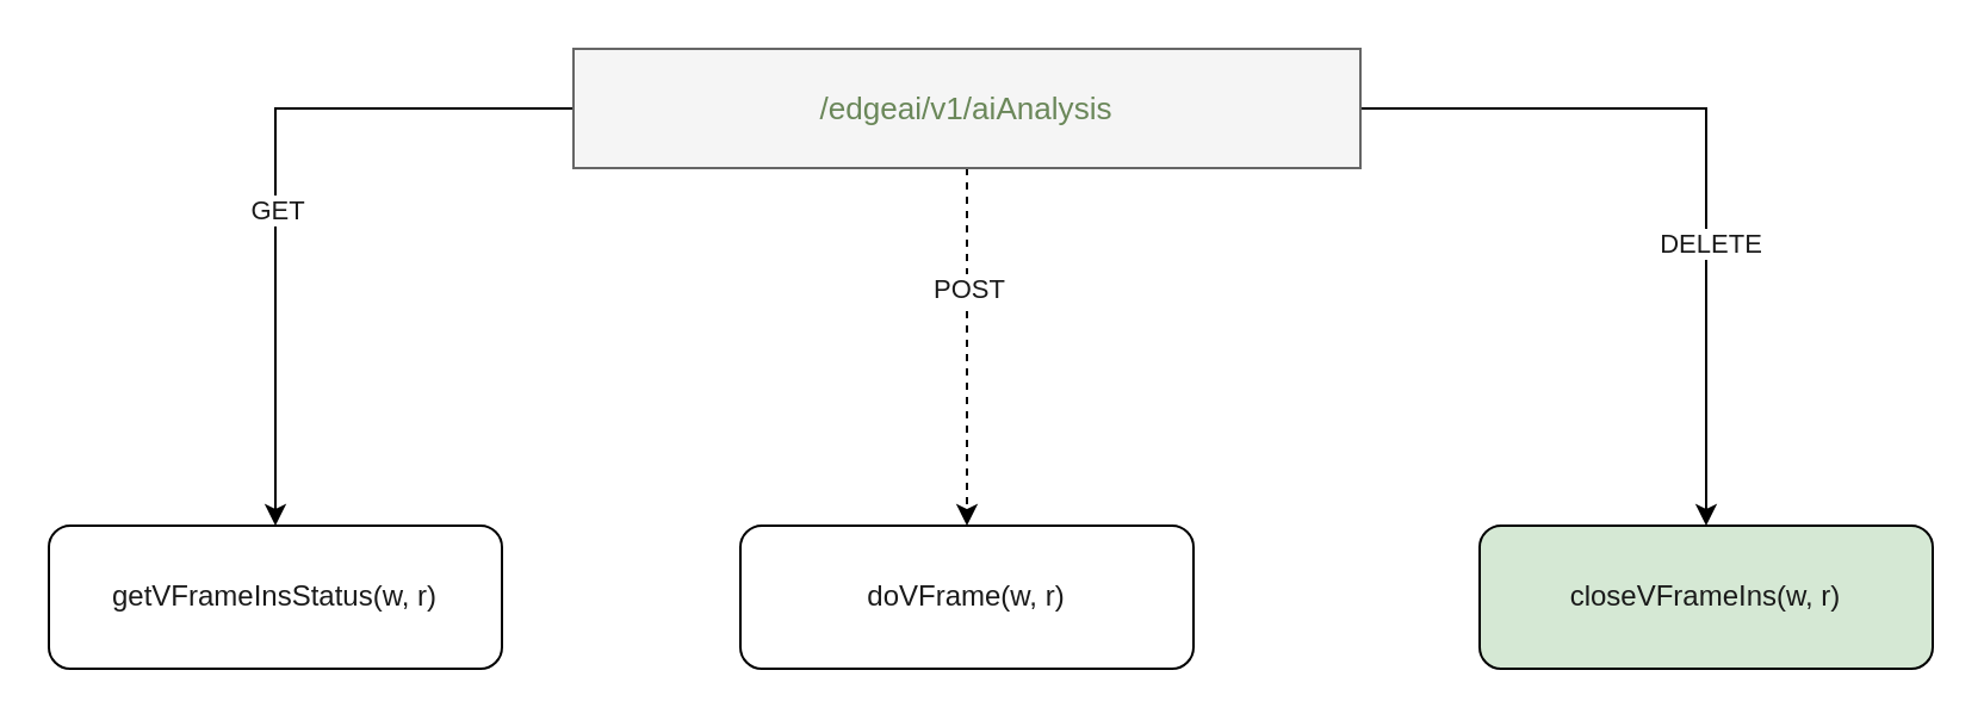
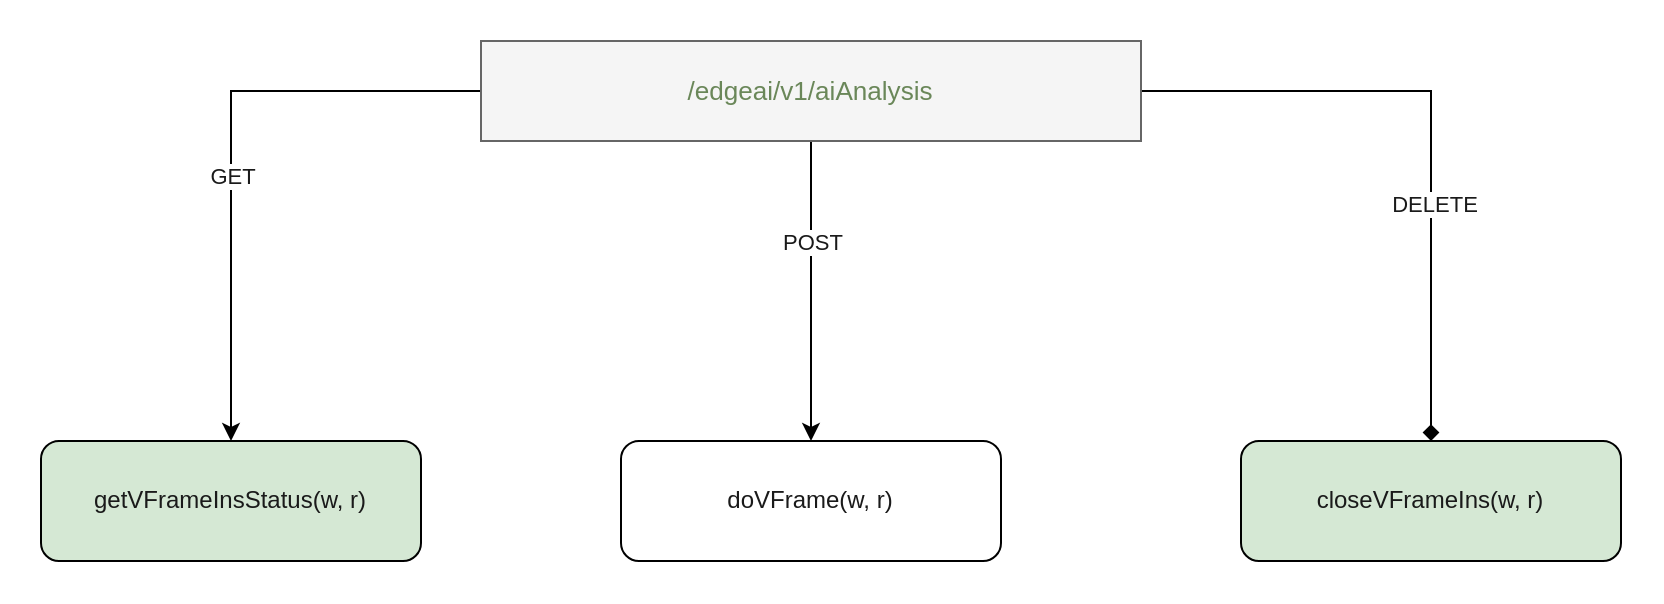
- <mxCell id="4" style="edgeStyle=orthogonalEdgeStyle;rounded=0;orthogonalLoop=1;jettySize=auto;html=1;exitX=0.5;exitY=1;exitDx=0;exitDy=0;fontColor=#1A1A1A;dashed=1;" edge="1" parent="1" source="8" target="10"><mxGeometry relative="1" as="geometry" /></mxCell>
+ <mxCell id="4" style="edgeStyle=orthogonalEdgeStyle;rounded=0;orthogonalLoop=1;jettySize=auto;html=1;exitX=0.5;exitY=1;exitDx=0;exitDy=0;fontColor=#1A1A1A;" edge="1" parent="1" source="8" target="10"><mxGeometry relative="1" as="geometry" /></mxCell>
- <mxCell id="6" style="edgeStyle=orthogonalEdgeStyle;rounded=0;orthogonalLoop=1;jettySize=auto;html=1;fontColor=#1A1A1A;" edge="1" parent="1" source="8" target="11"><mxGeometry relative="1" as="geometry" /></mxCell>
+ <mxCell id="6" style="edgeStyle=orthogonalEdgeStyle;rounded=0;orthogonalLoop=1;jettySize=auto;html=1;fontColor=#1A1A1A;endArrow=diamond;" edge="1" parent="1" source="8" target="11"><mxGeometry relative="1" as="geometry" /></mxCell>
- <mxCell id="9" value="&lt;font color=&quot;#1a1a1a&quot;&gt;getVFrameInsStatus(w, r)&lt;/font&gt;" style="rounded=1;whiteSpace=wrap;html=1;fontColor=#FFFFFF;" vertex="1" parent="1"><mxGeometry x="20" y="220" width="190" height="60" as="geometry" /></mxCell>
+ <mxCell id="9" value="&lt;font color=&quot;#1a1a1a&quot;&gt;getVFrameInsStatus(w, r)&lt;/font&gt;" style="rounded=1;whiteSpace=wrap;html=1;fontColor=#FFFFFF;fillColor=#d5e8d4;" vertex="1" parent="1"><mxGeometry x="20" y="220" width="190" height="60" as="geometry" /></mxCell>
